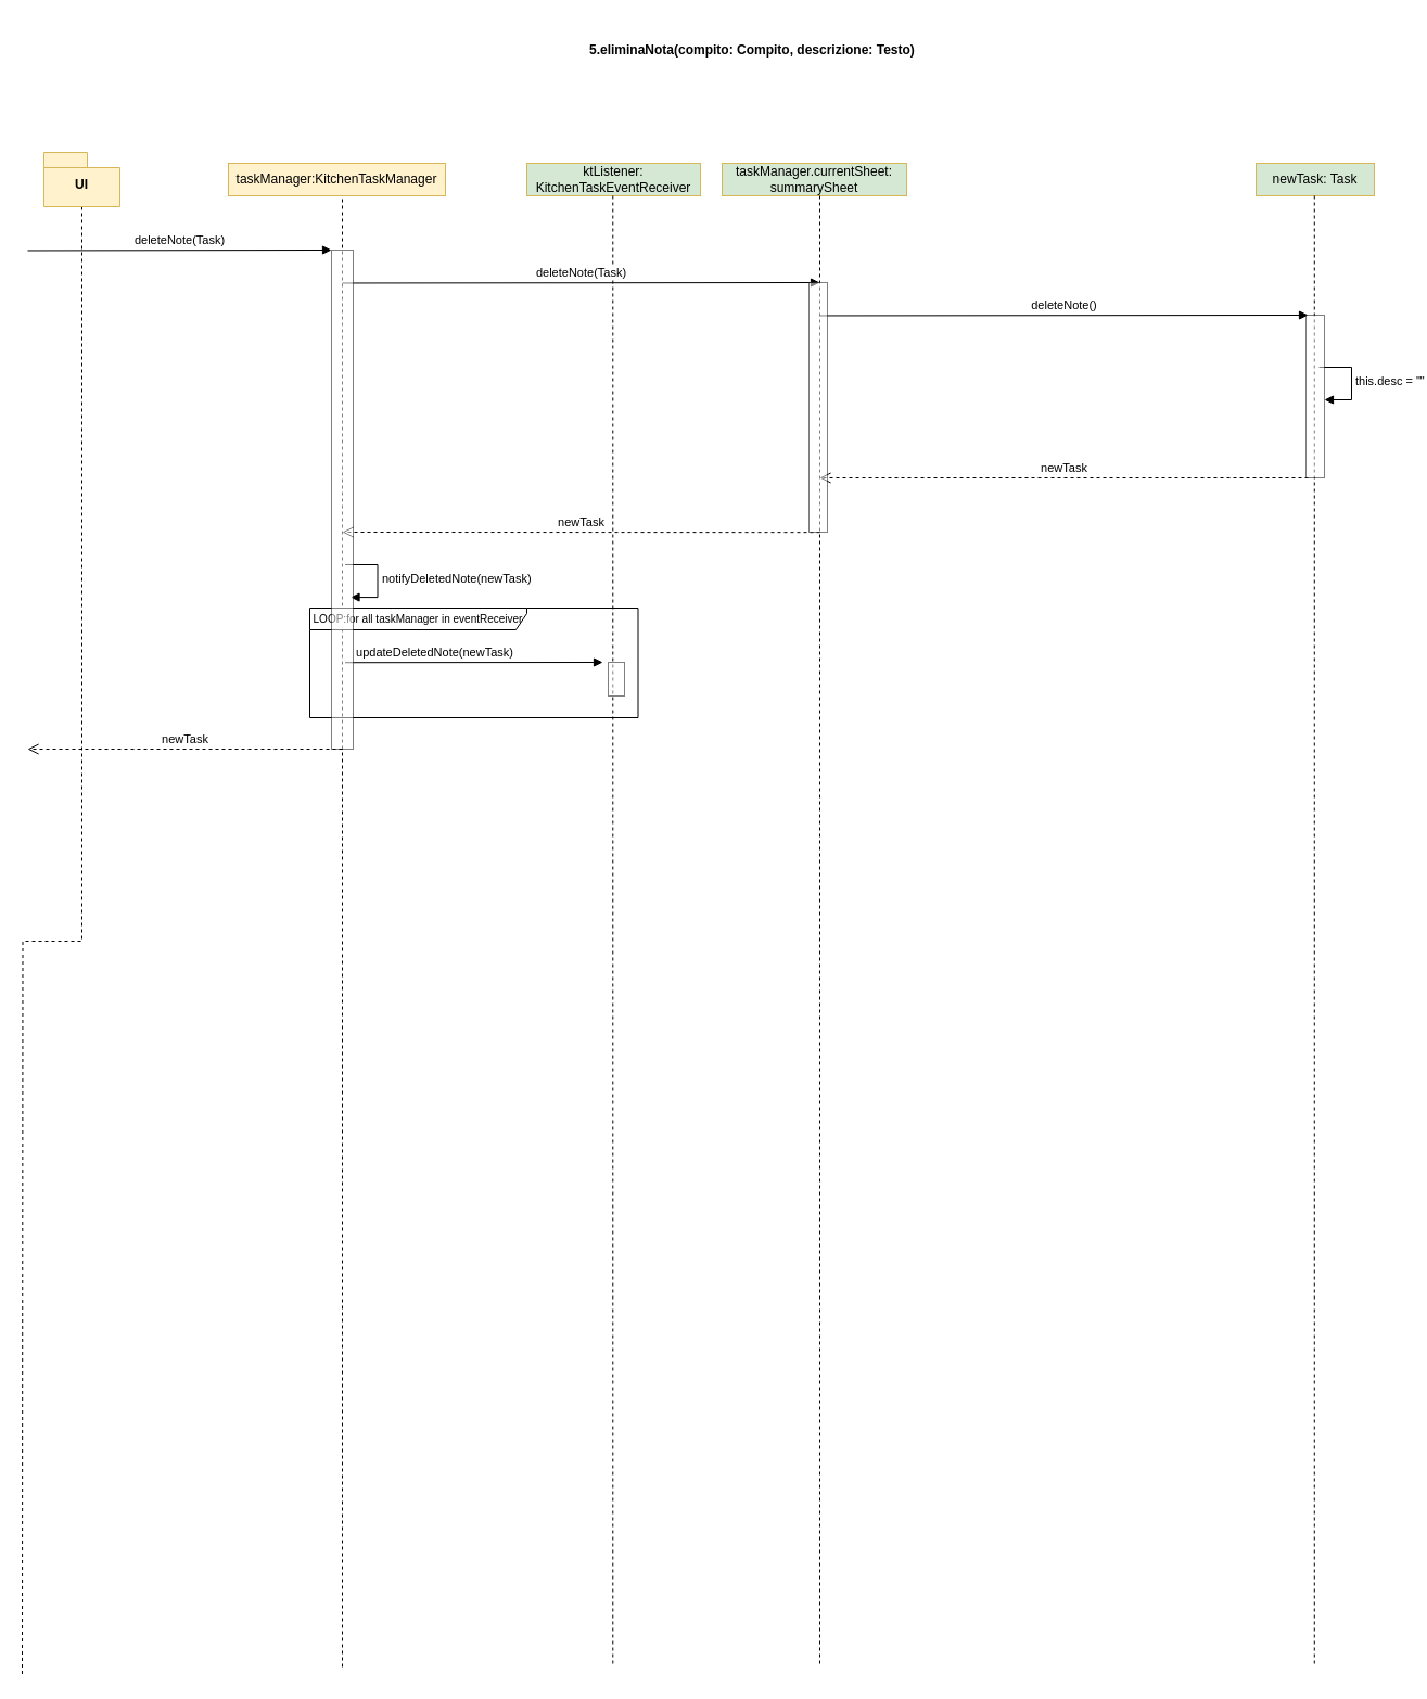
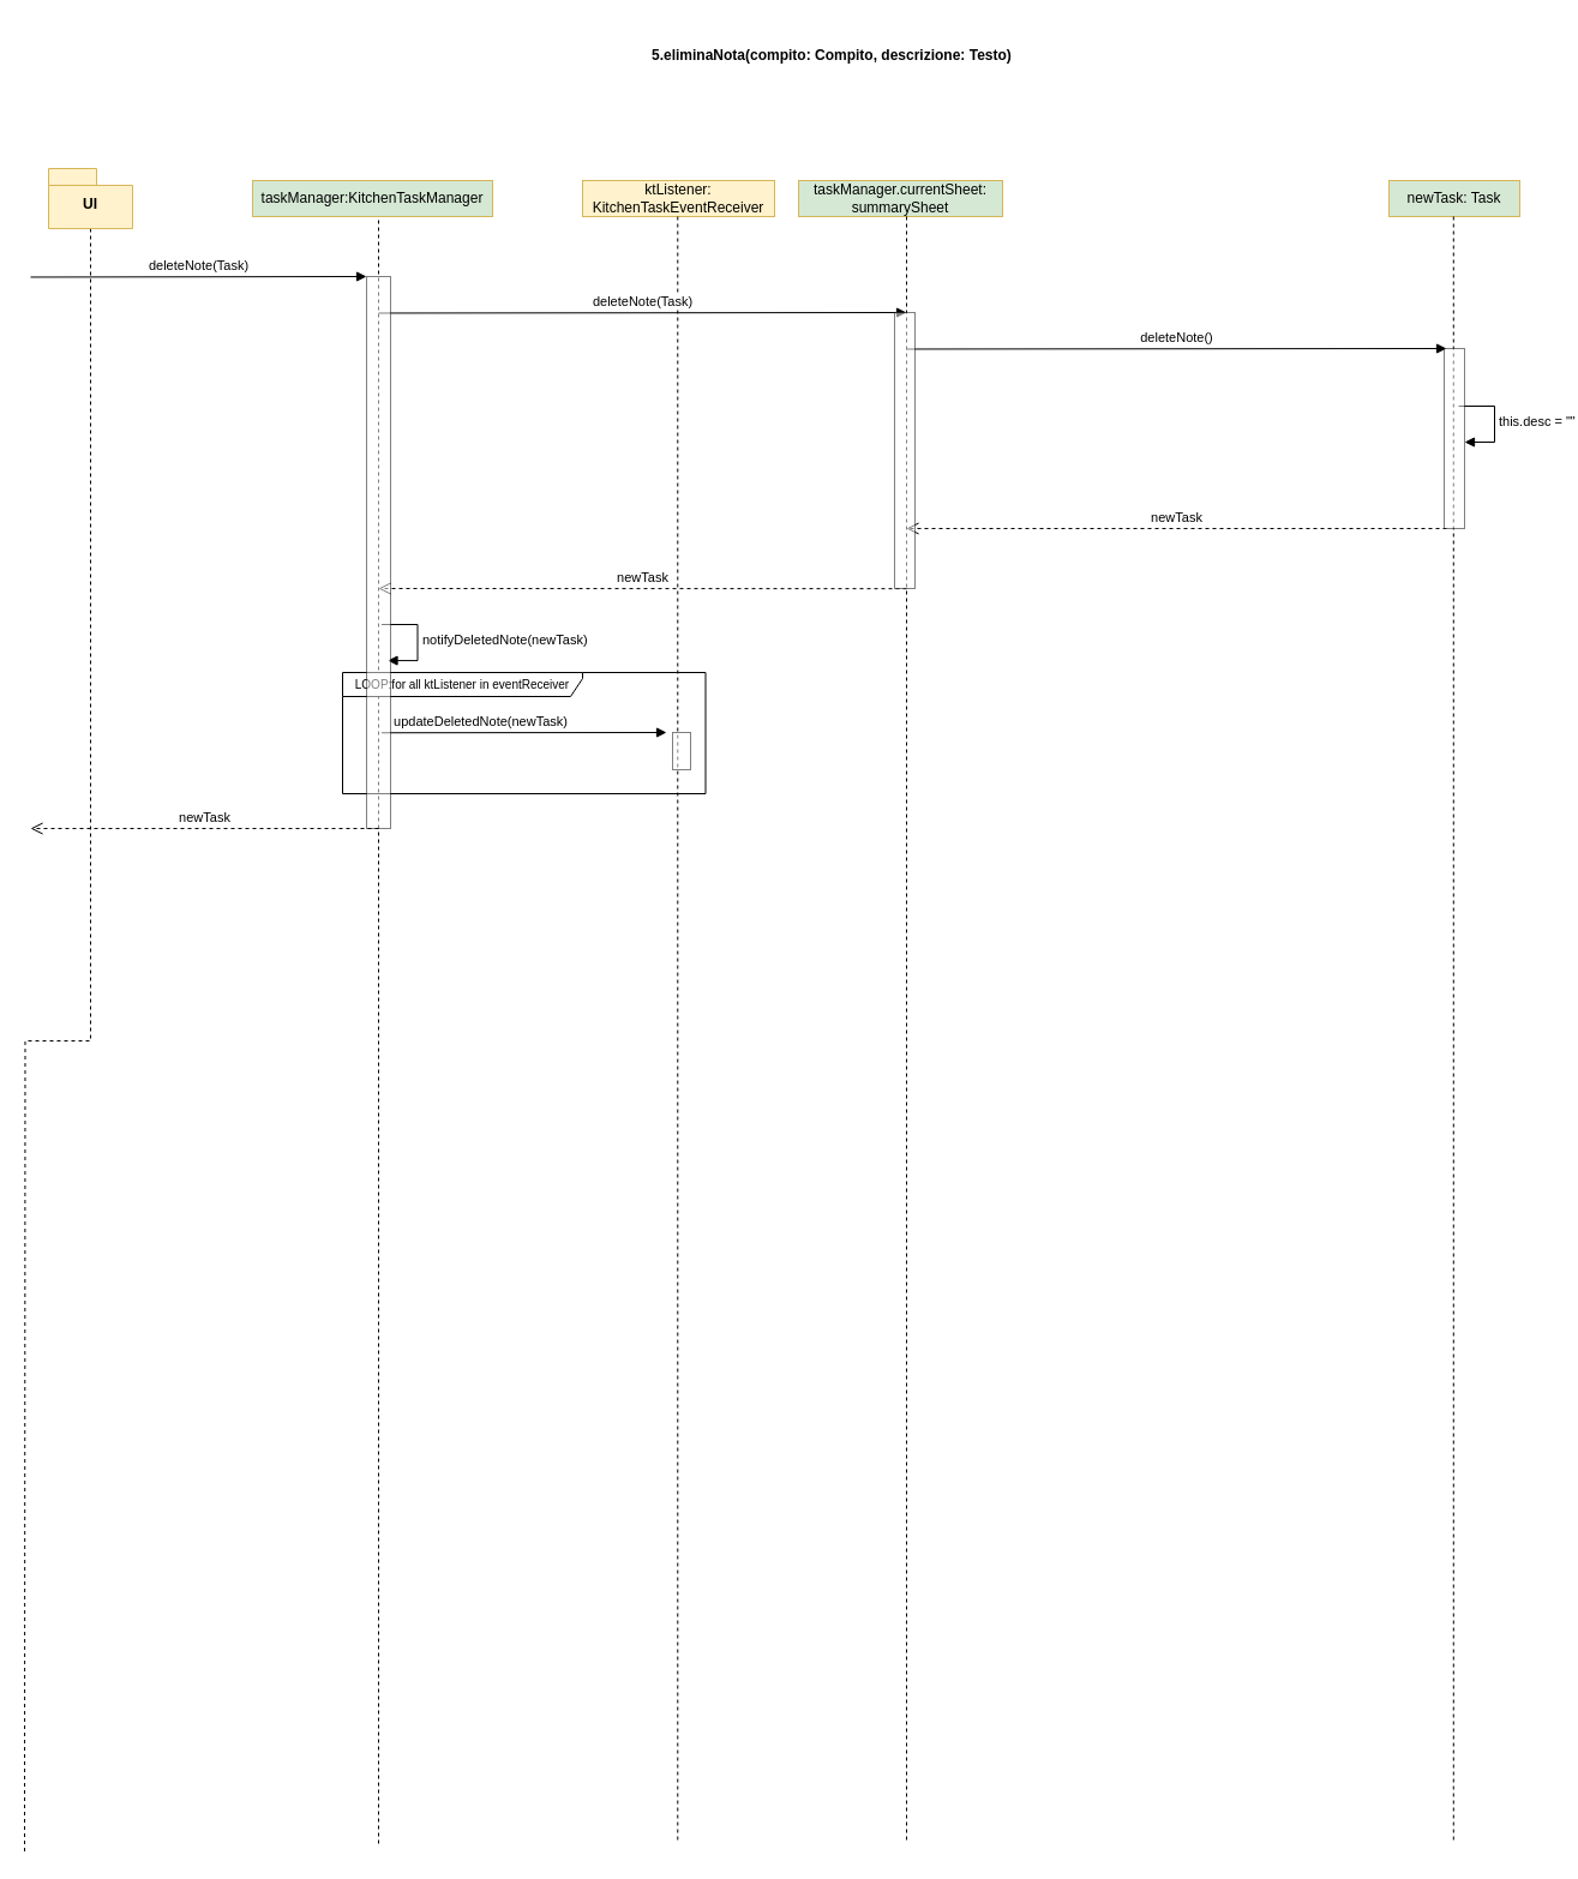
- <mxCell id="5" value="taskManager:KitchenTaskManager" style="html=1;whiteSpace=wrap;fillColor=#fff2cc;strokeColor=#d6b656;" parent="1" vertex="1"><mxGeometry x="210" y="150" width="200" height="30" as="geometry" /></mxCell>
+ <mxCell id="5" value="taskManager:KitchenTaskManager" style="html=1;whiteSpace=wrap;fillColor=#d5e8d4;strokeColor=#d6b656;" parent="1" vertex="1"><mxGeometry x="210" y="150" width="200" height="30" as="geometry" /></mxCell>
- <mxCell id="8" value="ktListener: KitchenTaskEventReceiver" style="html=1;whiteSpace=wrap;fillColor=#d5e8d4;strokeColor=#d6b656;" parent="1" vertex="1"><mxGeometry x="485" y="150" width="160" height="30" as="geometry" /></mxCell>
+ <mxCell id="8" value="ktListener: KitchenTaskEventReceiver" style="html=1;whiteSpace=wrap;fillColor=#fff2cc;strokeColor=#d6b656;" parent="1" vertex="1"><mxGeometry x="485" y="150" width="160" height="30" as="geometry" /></mxCell>
- <mxCell id="19" value="&lt;font style=&quot;font-size: 10px;&quot;&gt;LOOP:for all taskManager in eventReceiver&lt;/font&gt;" style="shape=umlFrame;whiteSpace=wrap;html=1;pointerEvents=0;width=200;height=20;" parent="1" vertex="1"><mxGeometry x="285" y="560" width="302.5" height="101" as="geometry" /></mxCell>
+ <mxCell id="19" value="&lt;font style=&quot;font-size: 10px;&quot;&gt;LOOP:for all ktListener in eventReceiver&lt;/font&gt;" style="shape=umlFrame;whiteSpace=wrap;html=1;pointerEvents=0;width=200;height=20;" parent="1" vertex="1"><mxGeometry x="285" y="560" width="302.5" height="101" as="geometry" /></mxCell>
